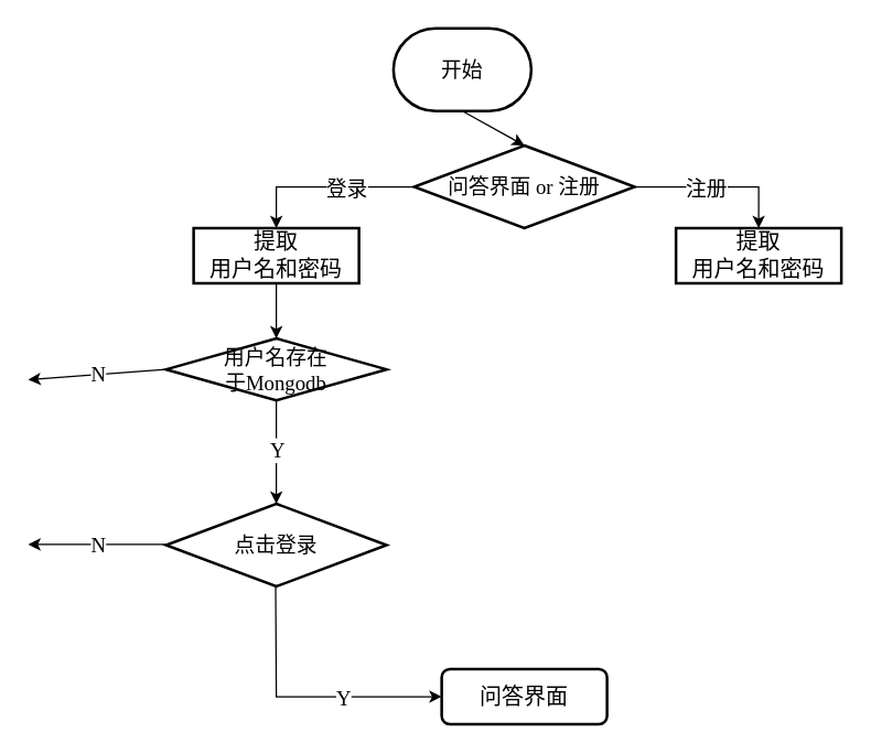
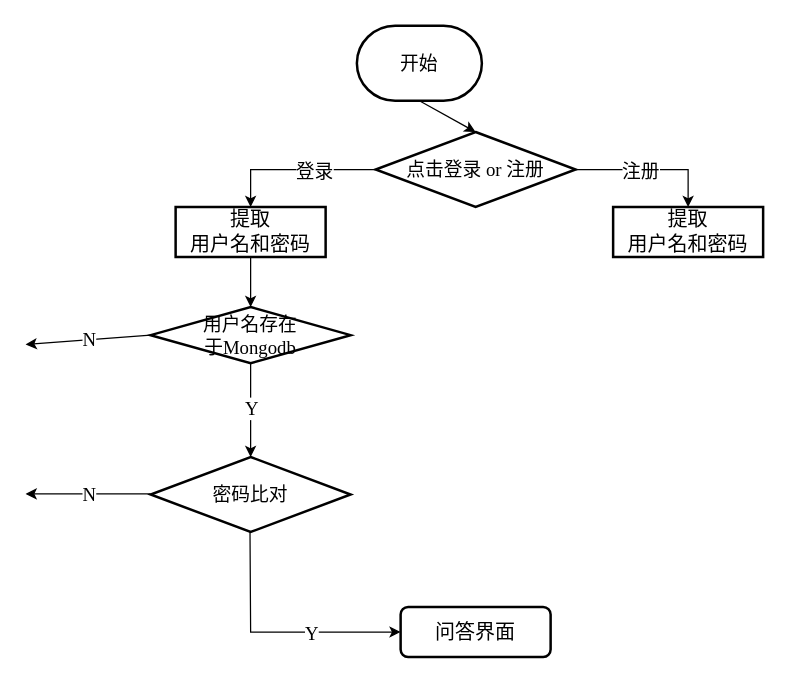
- <mxCell id="3" value="&lt;font face=&quot;Times New Roman&quot; style=&quot;font-size: 15px;&quot;&gt;问答界面 or 注册&lt;/font&gt;" style="strokeWidth=2;html=1;shape=mxgraph.flowchart.decision;whiteSpace=wrap;strokeColor=default;align=center;verticalAlign=middle;fontFamily=Helvetica;fontSize=12;fontColor=default;fillColor=default;" vertex="1" parent="1"><mxGeometry x="300" y="105" width="160" height="60" as="geometry" /></mxCell>
+ <mxCell id="3" value="&lt;font face=&quot;Times New Roman&quot; style=&quot;font-size: 15px;&quot;&gt;点击登录 or 注册&lt;/font&gt;" style="strokeWidth=2;html=1;shape=mxgraph.flowchart.decision;whiteSpace=wrap;strokeColor=default;align=center;verticalAlign=middle;fontFamily=Helvetica;fontSize=12;fontColor=default;fillColor=default;" vertex="1" parent="1"><mxGeometry x="300" y="105" width="160" height="60" as="geometry" /></mxCell>
- <mxCell id="17" value="&lt;div&gt;&lt;font face=&quot;Times New Roman&quot;&gt;&lt;span style=&quot;font-size: 15px;&quot;&gt;点击登录&lt;/span&gt;&lt;/font&gt;&lt;br&gt;&lt;/div&gt;" style="strokeWidth=2;html=1;shape=mxgraph.flowchart.decision;whiteSpace=wrap;strokeColor=default;align=center;verticalAlign=middle;fontFamily=Helvetica;fontSize=12;fontColor=default;fillColor=default;" vertex="1" parent="1"><mxGeometry x="120" y="365" width="160" height="60" as="geometry" /></mxCell>
+ <mxCell id="17" value="&lt;div&gt;&lt;font face=&quot;Times New Roman&quot;&gt;&lt;span style=&quot;font-size: 15px;&quot;&gt;密码比对&lt;/span&gt;&lt;/font&gt;&lt;br&gt;&lt;/div&gt;" style="strokeWidth=2;html=1;shape=mxgraph.flowchart.decision;whiteSpace=wrap;strokeColor=default;align=center;verticalAlign=middle;fontFamily=Helvetica;fontSize=12;fontColor=default;fillColor=default;" vertex="1" parent="1"><mxGeometry x="120" y="365" width="160" height="60" as="geometry" /></mxCell>
